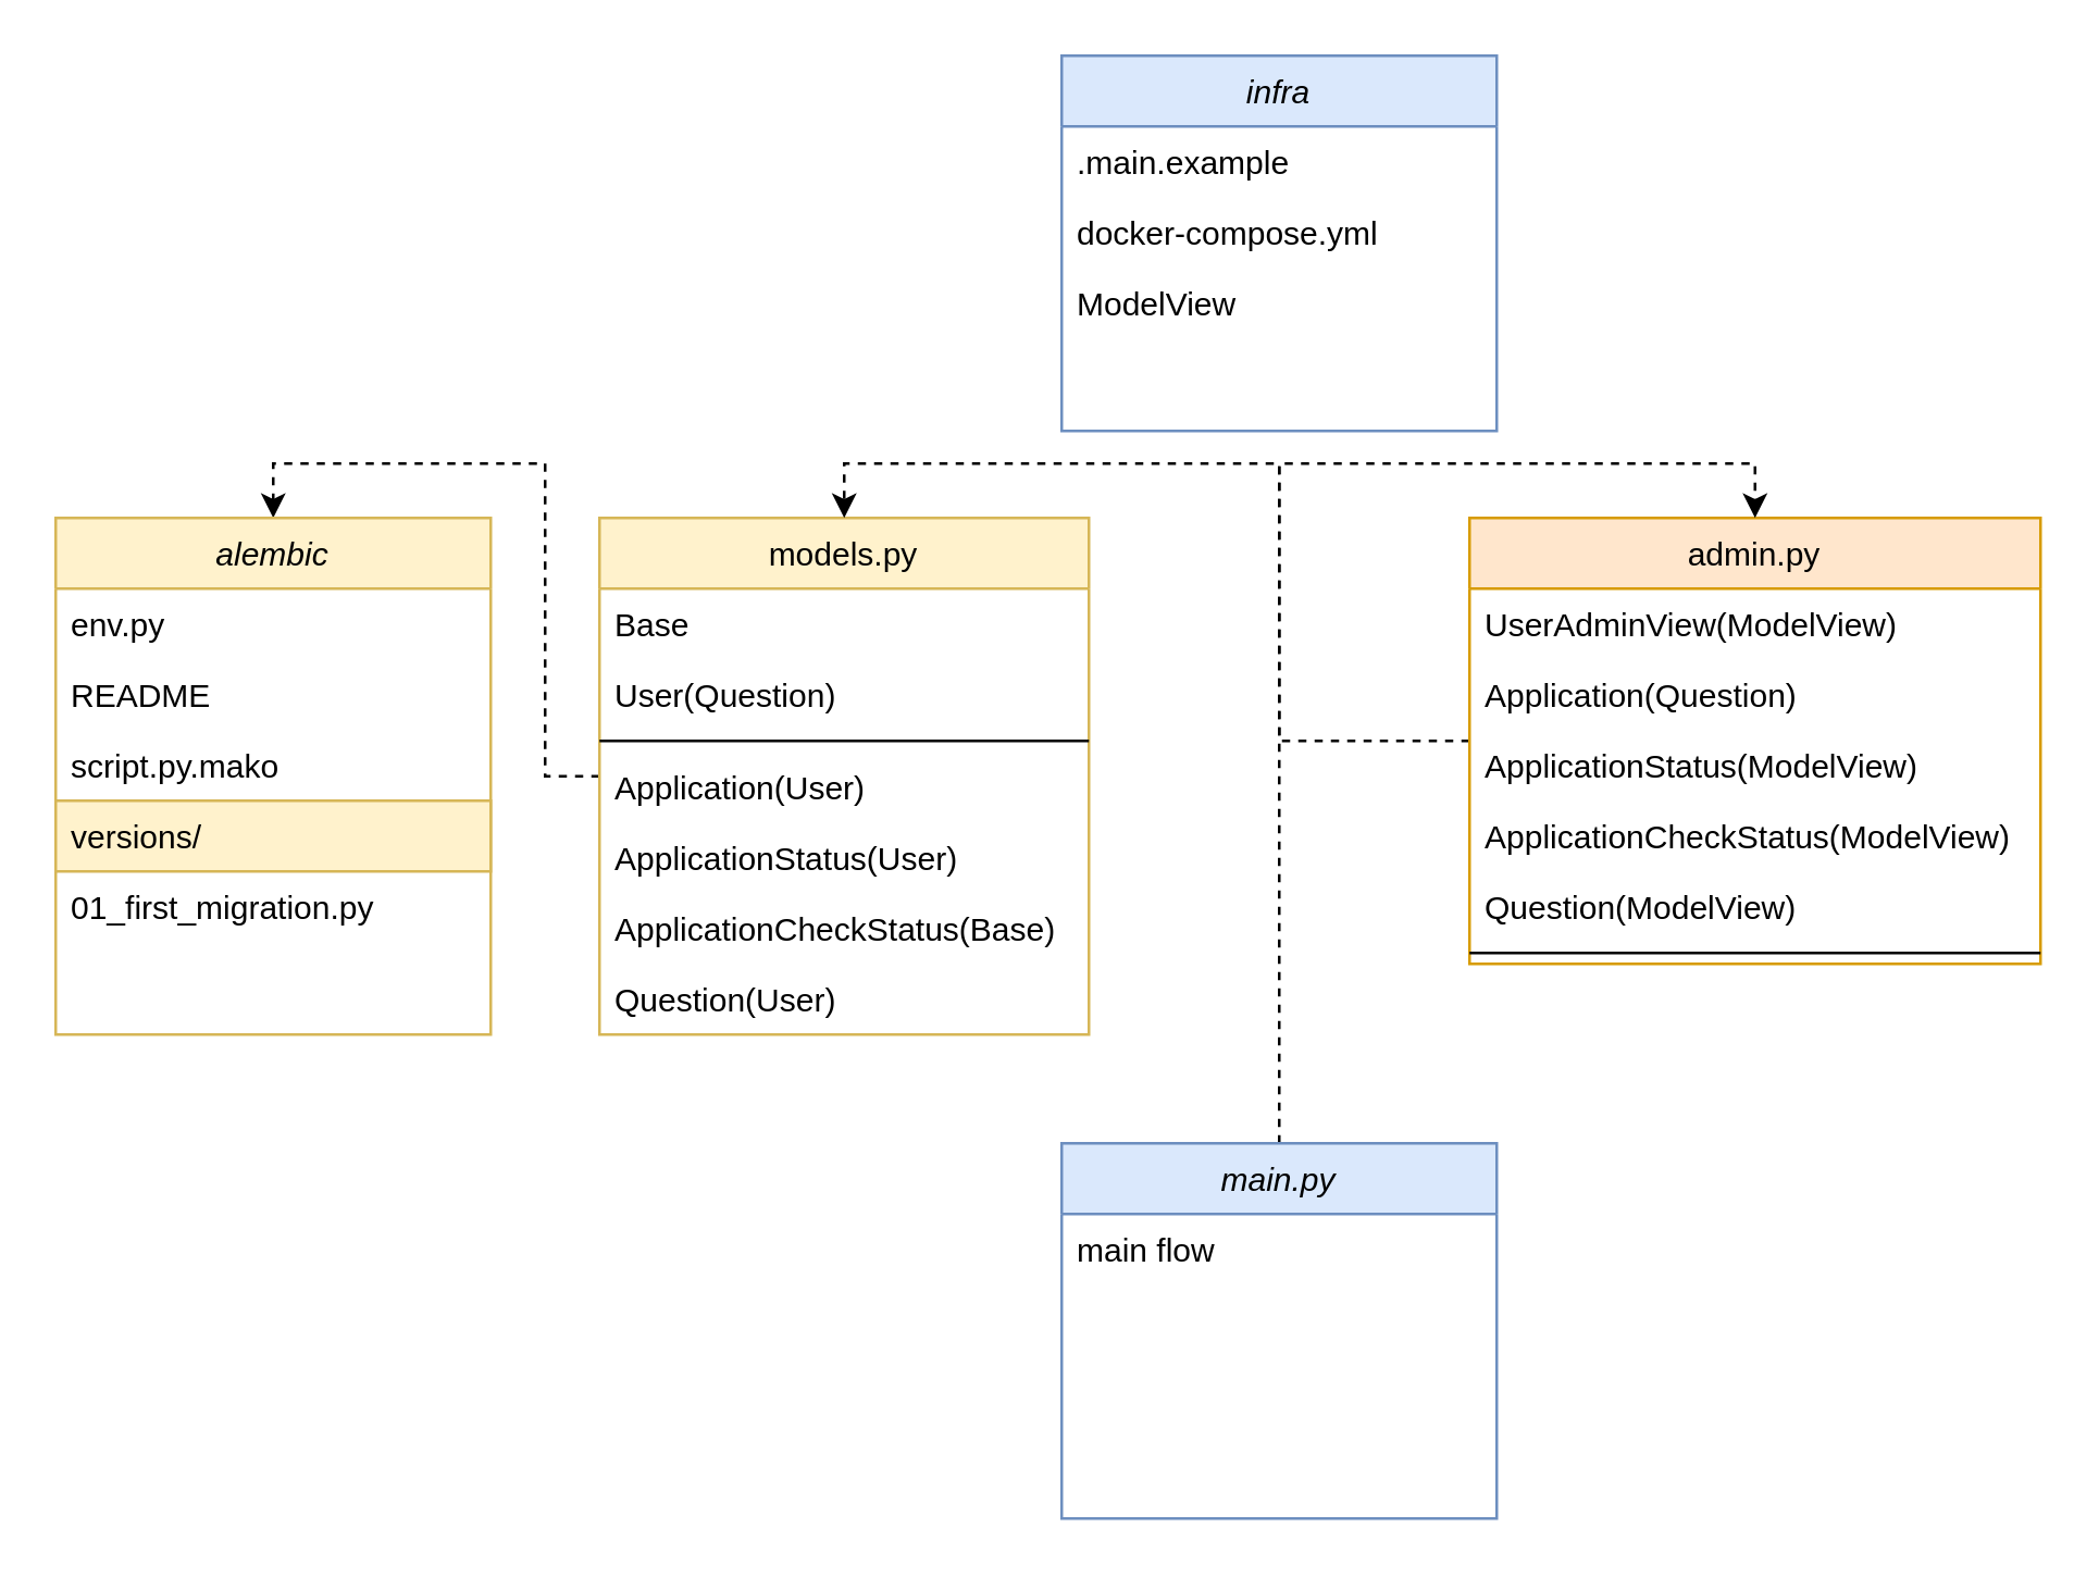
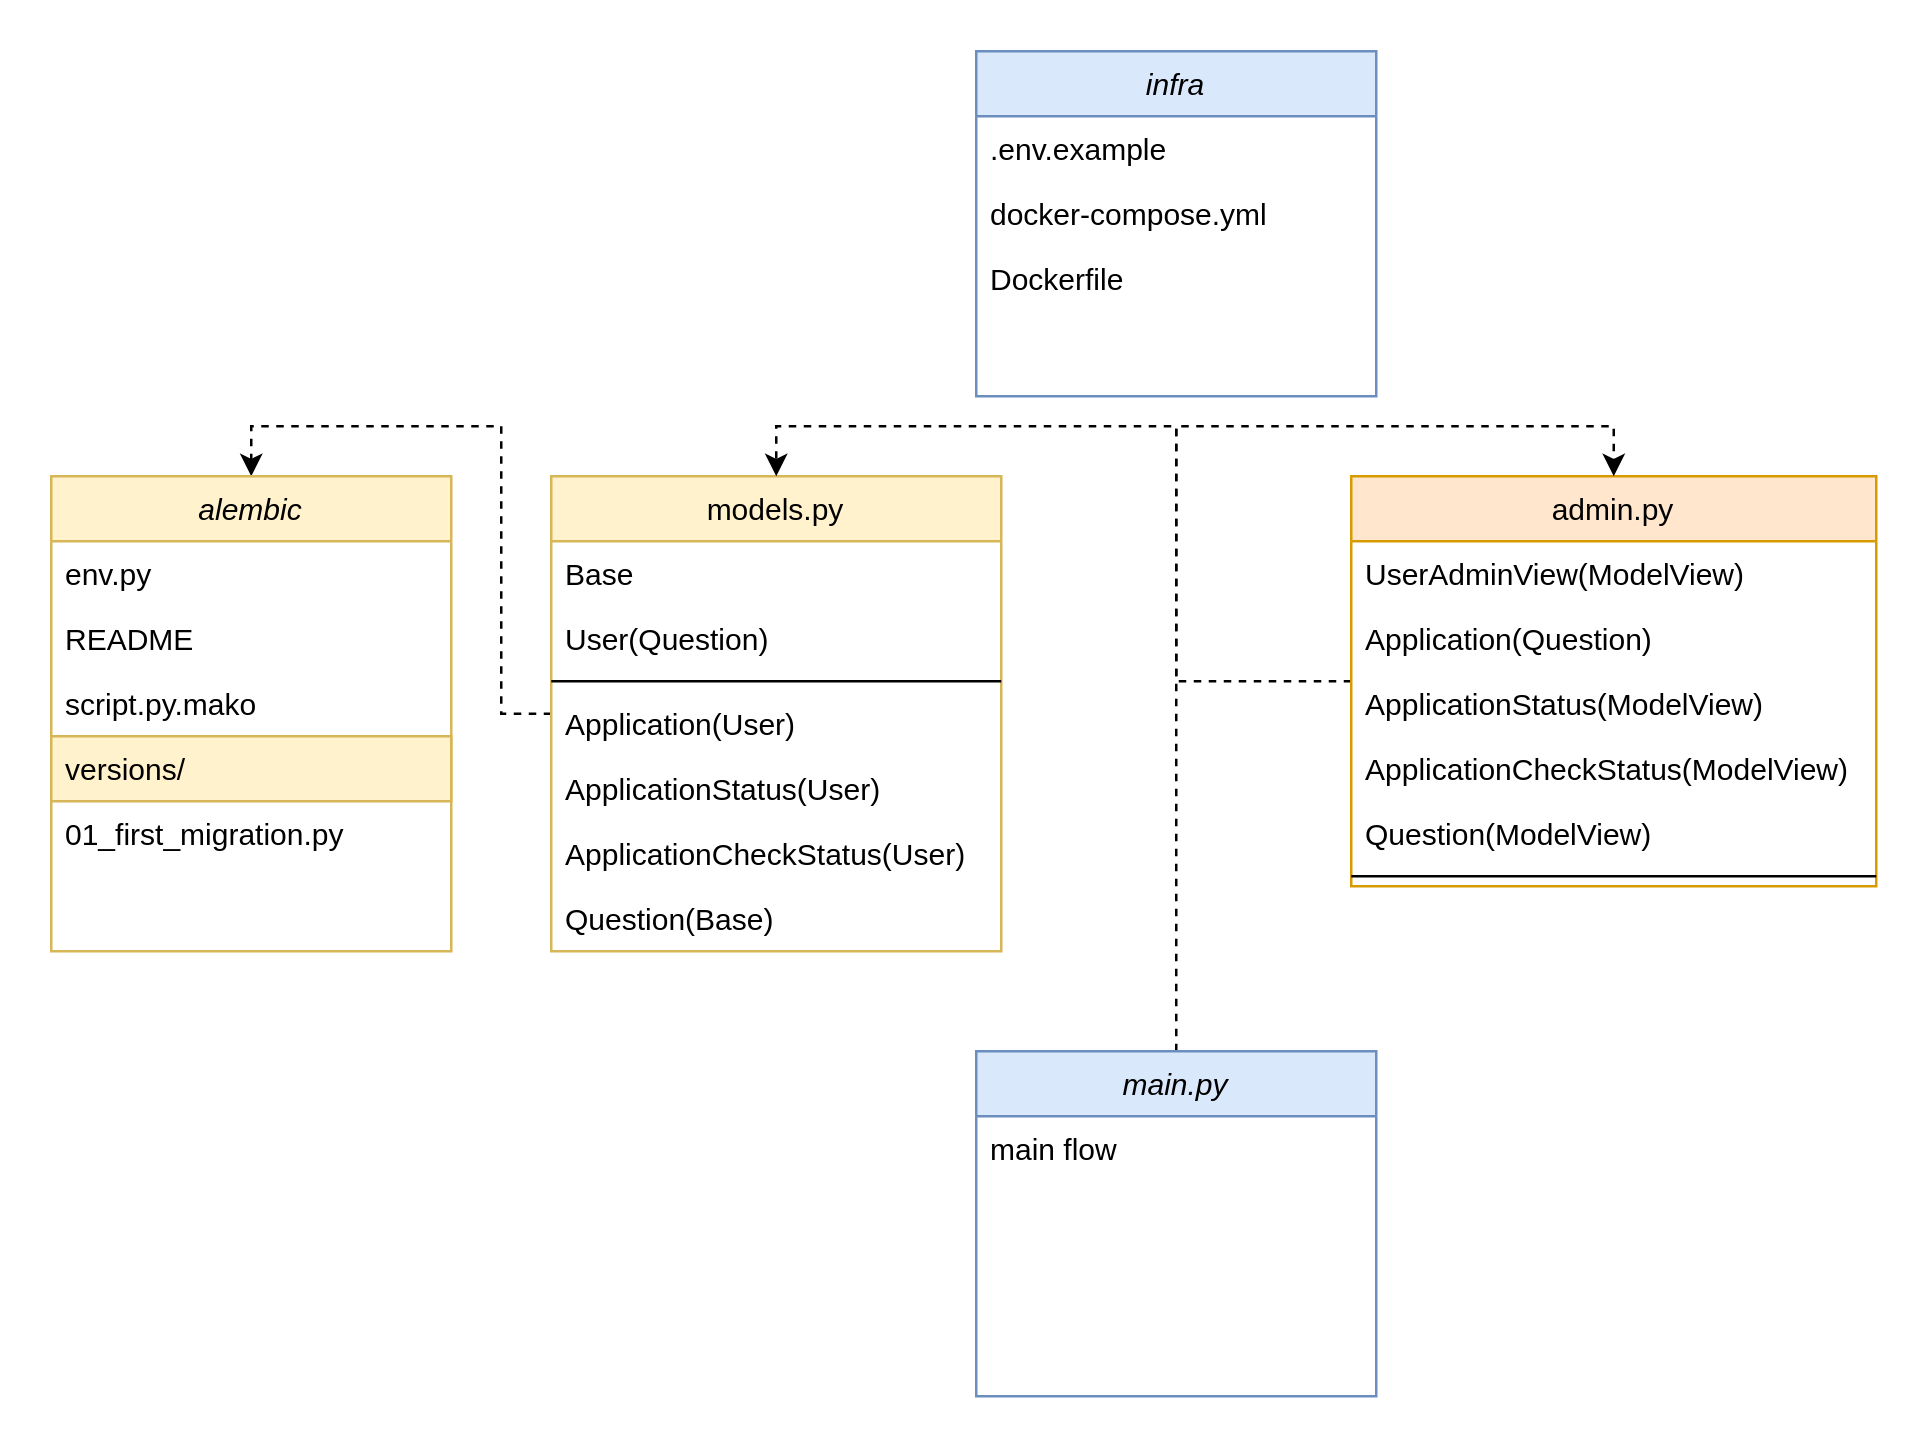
- <mxCell id="23" value=".main.example" style="text;align=left;verticalAlign=top;spacingLeft=4;spacingRight=4;overflow=hidden;rotatable=0;points=[[0,0.5],[1,0.5]];portConstraint=eastwest;" vertex="1" parent="22"><mxGeometry y="26" width="160" height="26" as="geometry" /></mxCell>
+ <mxCell id="23" value=".env.example" style="text;align=left;verticalAlign=top;spacingLeft=4;spacingRight=4;overflow=hidden;rotatable=0;points=[[0,0.5],[1,0.5]];portConstraint=eastwest;" vertex="1" parent="22"><mxGeometry y="26" width="160" height="26" as="geometry" /></mxCell>
- <mxCell id="25" value="ModelView" style="text;align=left;verticalAlign=top;spacingLeft=4;spacingRight=4;overflow=hidden;rotatable=0;points=[[0,0.5],[1,0.5]];portConstraint=eastwest;" vertex="1" parent="22"><mxGeometry y="78" width="160" height="26" as="geometry" /></mxCell>
+ <mxCell id="25" value="Dockerfile" style="text;align=left;verticalAlign=top;spacingLeft=4;spacingRight=4;overflow=hidden;rotatable=0;points=[[0,0.5],[1,0.5]];portConstraint=eastwest;" vertex="1" parent="22"><mxGeometry y="78" width="160" height="26" as="geometry" /></mxCell>
- <mxCell id="9" value="ApplicationCheckStatus(Base)" style="text;align=left;verticalAlign=top;spacingLeft=4;spacingRight=4;overflow=hidden;rotatable=0;points=[[0,0.5],[1,0.5]];portConstraint=eastwest;rounded=0;shadow=0;html=0;" parent="3" vertex="1"><mxGeometry y="138" width="180" height="26" as="geometry" /></mxCell>
+ <mxCell id="9" value="ApplicationCheckStatus(User)" style="text;align=left;verticalAlign=top;spacingLeft=4;spacingRight=4;overflow=hidden;rotatable=0;points=[[0,0.5],[1,0.5]];portConstraint=eastwest;rounded=0;shadow=0;html=0;" parent="3" vertex="1"><mxGeometry y="138" width="180" height="26" as="geometry" /></mxCell>
- <mxCell id="10" value="Question(User)" style="text;align=left;verticalAlign=top;spacingLeft=4;spacingRight=4;overflow=hidden;rotatable=0;points=[[0,0.5],[1,0.5]];portConstraint=eastwest;" parent="3" vertex="1"><mxGeometry y="164" width="180" height="26" as="geometry" /></mxCell>
+ <mxCell id="10" value="Question(Base)" style="text;align=left;verticalAlign=top;spacingLeft=4;spacingRight=4;overflow=hidden;rotatable=0;points=[[0,0.5],[1,0.5]];portConstraint=eastwest;" parent="3" vertex="1"><mxGeometry y="164" width="180" height="26" as="geometry" /></mxCell>
